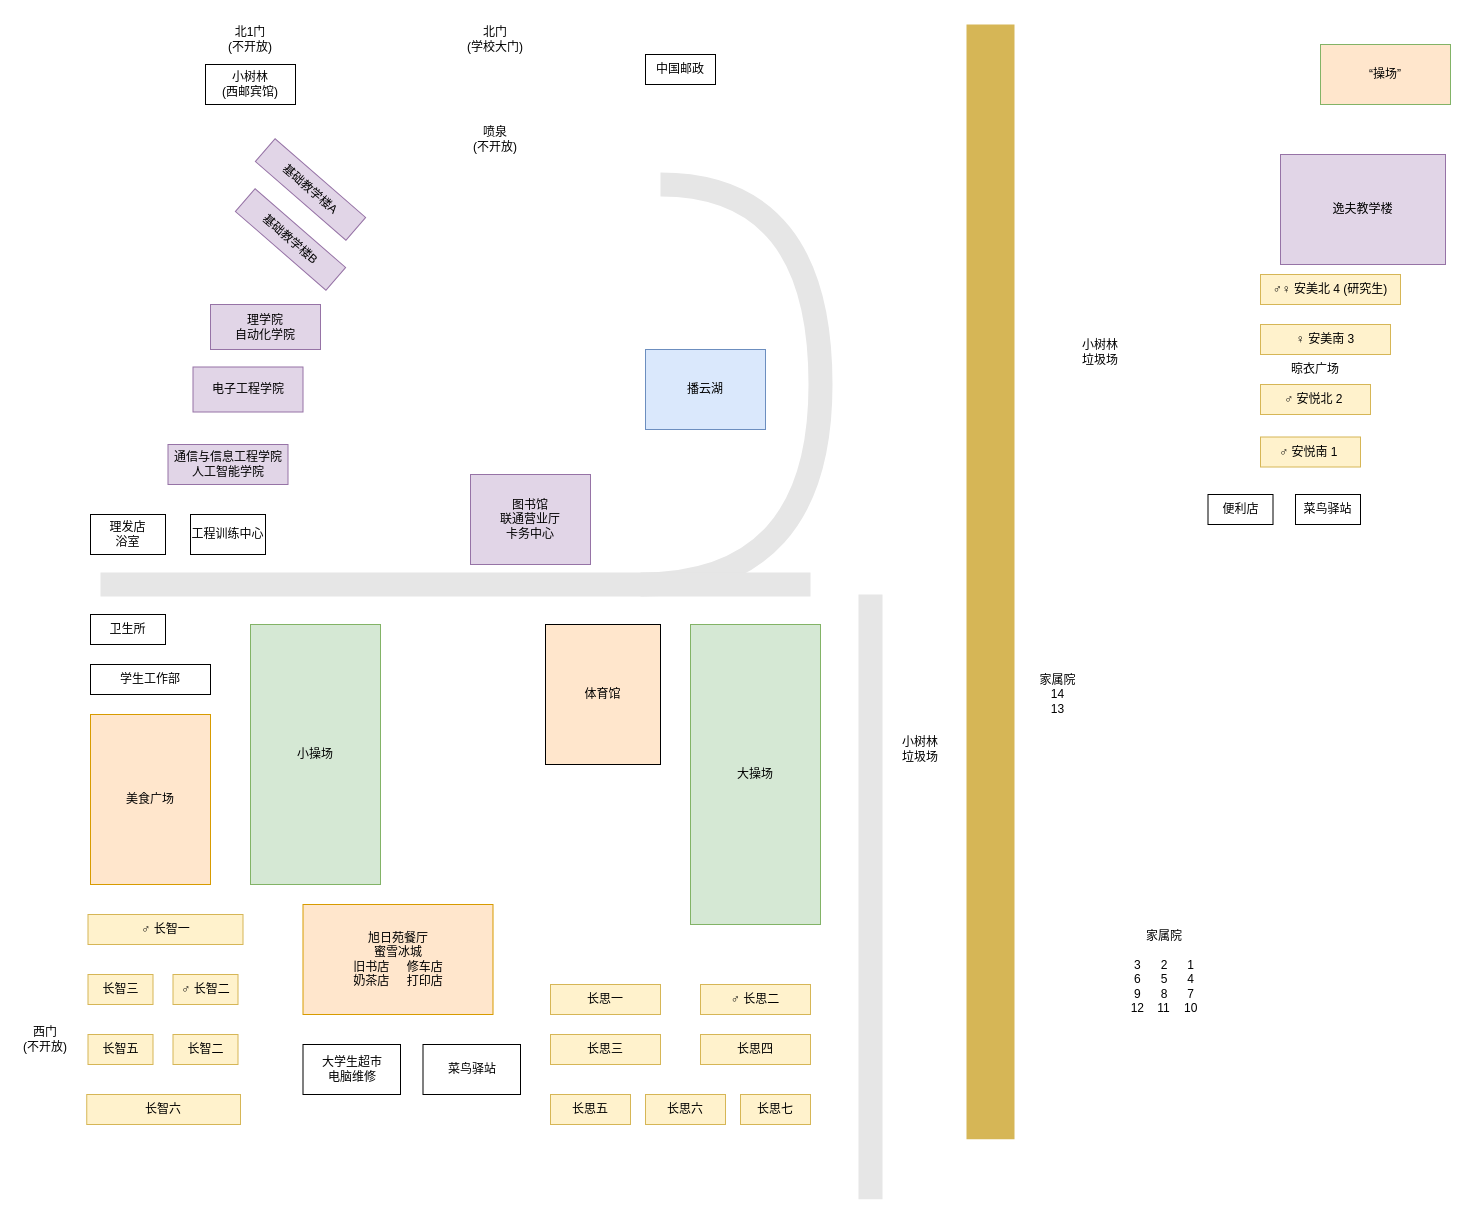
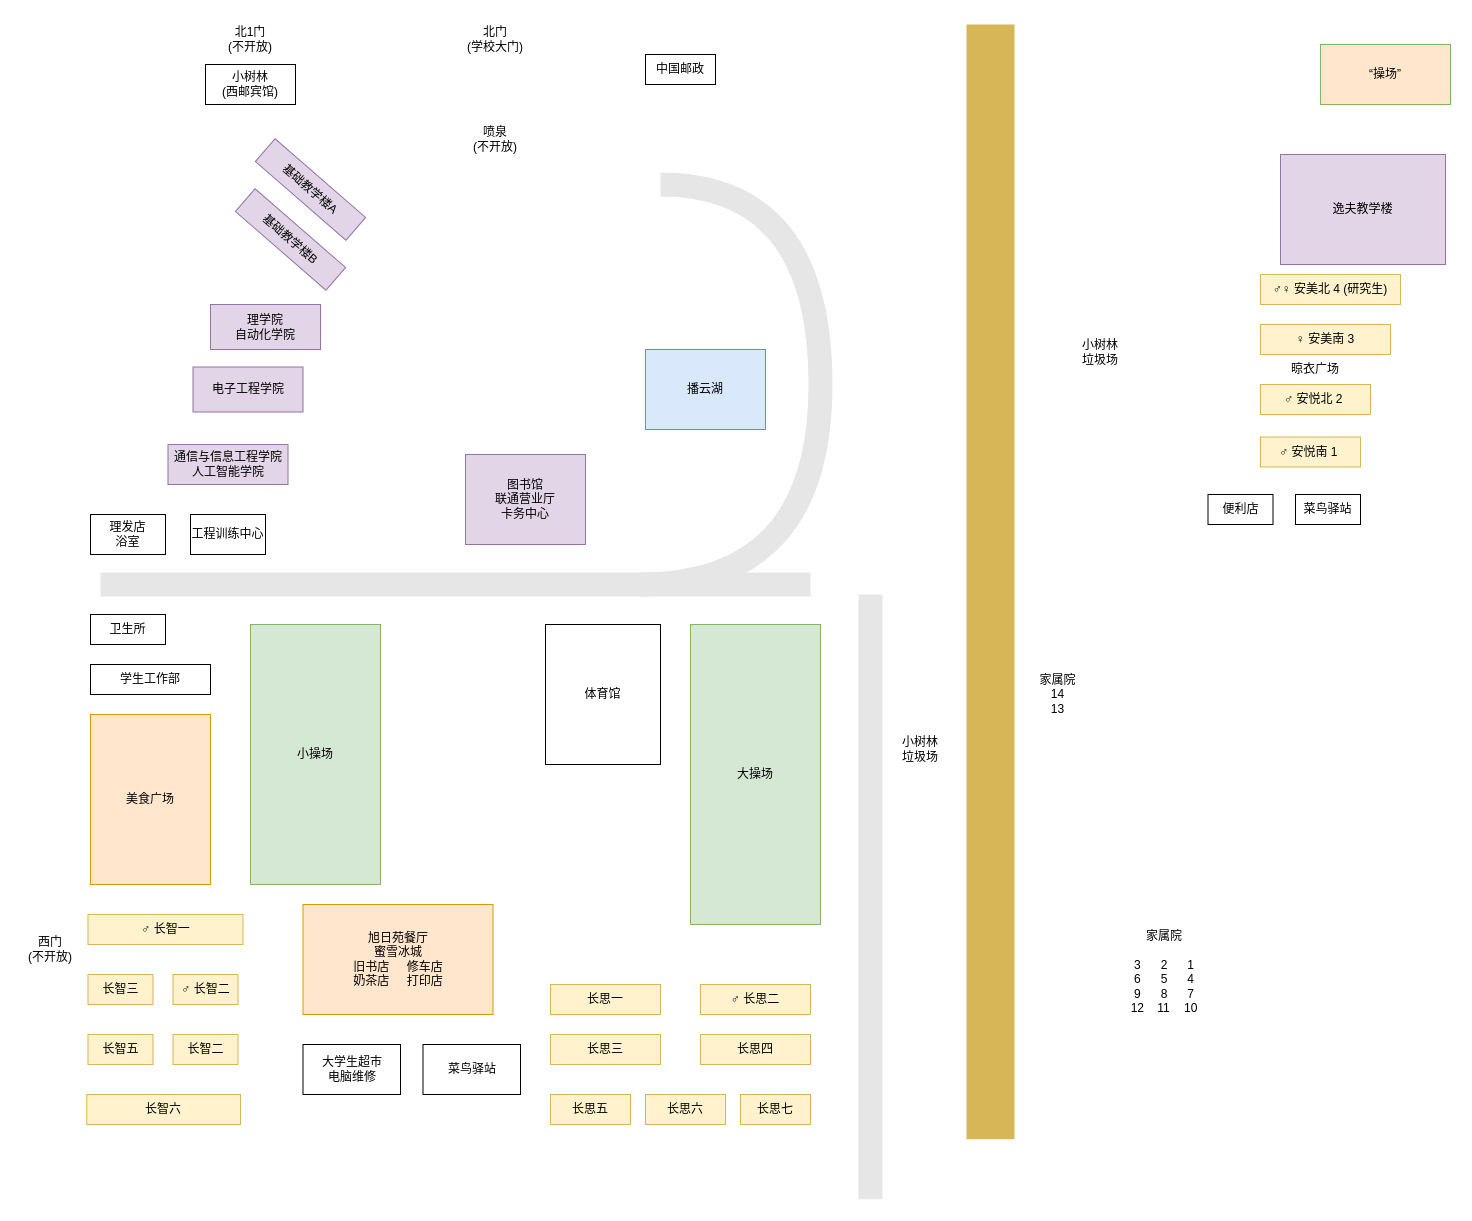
- <mxCell id="12" value="图书馆&lt;div&gt;联通营业厅&lt;/div&gt;&lt;div&gt;卡务中心&lt;/div&gt;" style="rounded=0;whiteSpace=wrap;html=1;fillColor=#e1d5e7;strokeColor=#9673a6;" vertex="1" parent="1"><mxGeometry x="470" y="470" width="120" height="90" as="geometry" /></mxCell>
+ <mxCell id="12" value="图书馆&lt;div&gt;联通营业厅&lt;/div&gt;&lt;div&gt;卡务中心&lt;/div&gt;" style="rounded=0;whiteSpace=wrap;html=1;fillColor=#e1d5e7;strokeColor=#9673a6;" vertex="1" parent="1"><mxGeometry x="465" y="450" width="120" height="90" as="geometry" /></mxCell>
- <mxCell id="36" value="体育馆&lt;div&gt;&lt;/div&gt;" style="rounded=0;whiteSpace=wrap;html=1;rotation=0;fillColor=#ffe6cc;" vertex="1" parent="1"><mxGeometry x="545" y="620" width="115" height="140" as="geometry" /></mxCell>
+ <mxCell id="36" value="体育馆&lt;div&gt;&lt;/div&gt;" style="rounded=0;whiteSpace=wrap;html=1;rotation=0;" vertex="1" parent="1"><mxGeometry x="545" y="620" width="115" height="140" as="geometry" /></mxCell>
- <mxCell id="17" value="西门&lt;div&gt;(不开放)&lt;/div&gt;" style="text;html=1;align=center;verticalAlign=middle;whiteSpace=wrap;rounded=0;" vertex="1" parent="1"><mxGeometry x="15" y="1020" width="60" height="30" as="geometry" /></mxCell>
+ <mxCell id="17" value="西门&lt;div&gt;(不开放)&lt;/div&gt;" style="text;html=1;align=center;verticalAlign=middle;whiteSpace=wrap;rounded=0;" vertex="1" parent="1"><mxGeometry x="20" y="930" width="60" height="30" as="geometry" /></mxCell>
